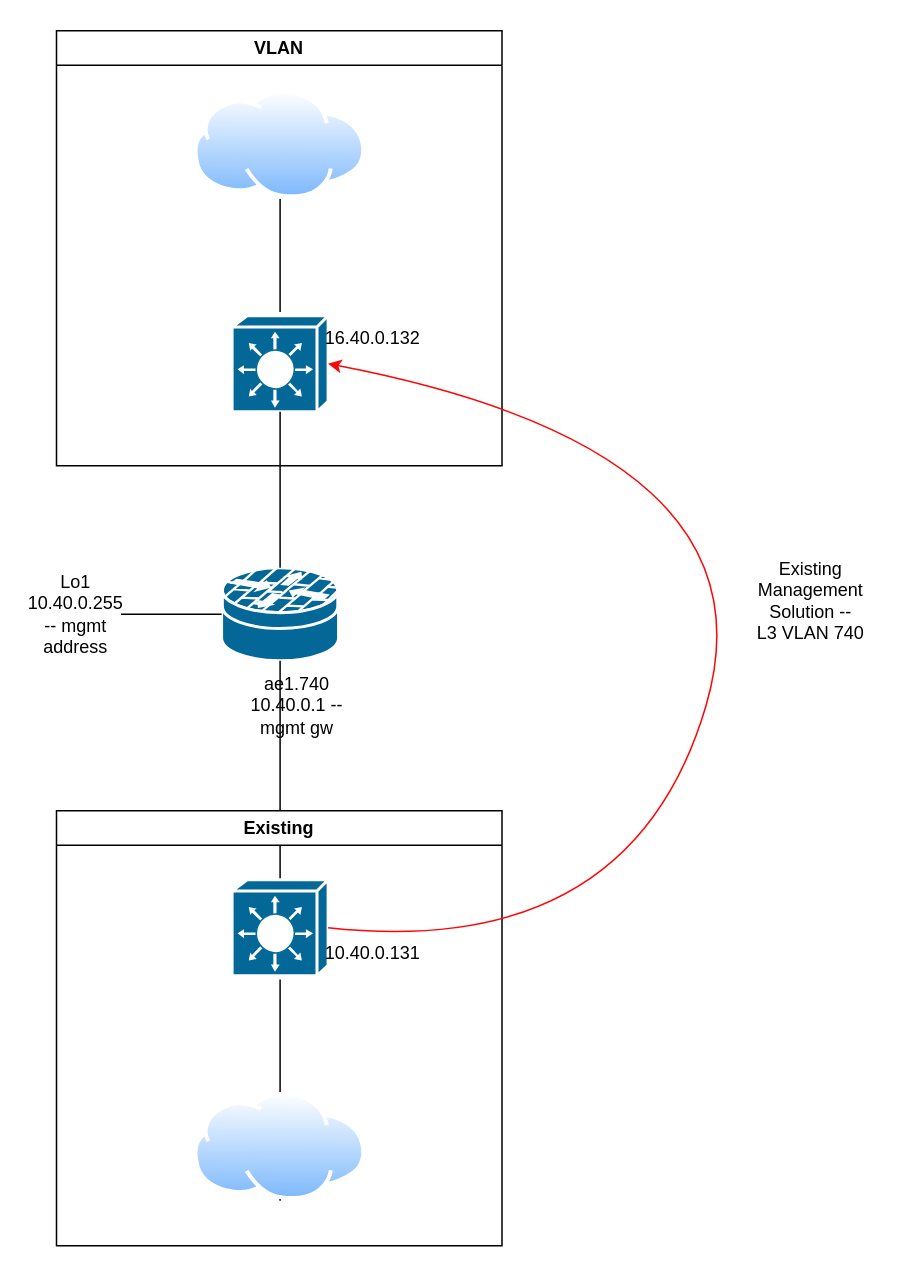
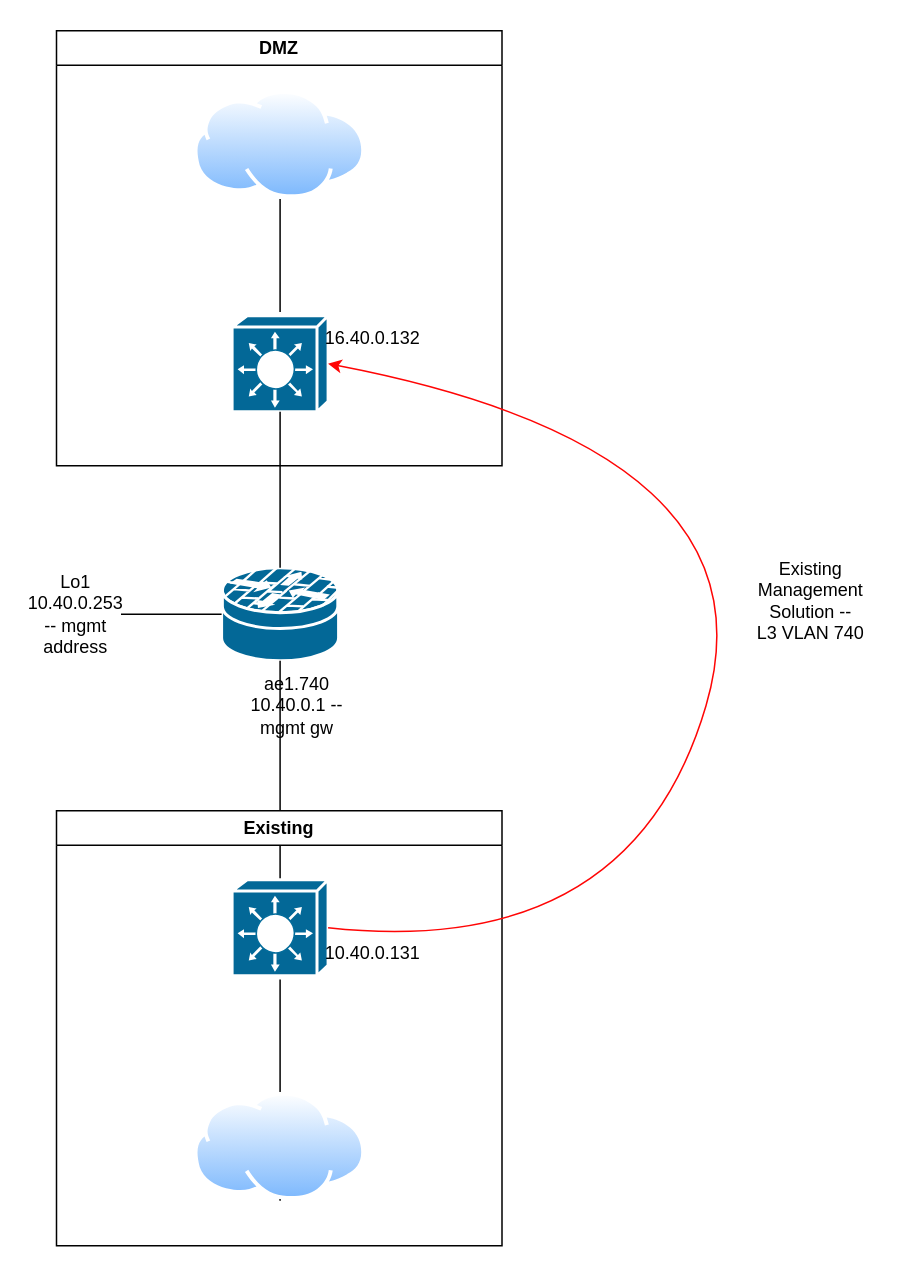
- <mxCell id="3" value="VLAN" style="swimlane;whiteSpace=wrap;html=1;" parent="1" vertex="1"><mxGeometry x="37" width="297" height="290" as="geometry" y="20" /></mxCell>
+ <mxCell id="3" value="DMZ" style="swimlane;whiteSpace=wrap;html=1;" parent="1" vertex="1"><mxGeometry x="37" width="297" height="290" as="geometry" y="20" /></mxCell>
- <mxCell id="21" value="Lo1&lt;div&gt;10.40.0.255 -- mgmt address&lt;/div&gt;" style="text;html=1;align=center;verticalAlign=middle;whiteSpace=wrap;rounded=0;" parent="1" vertex="1"><mxGeometry x="20" y="394" width="60" height="30" as="geometry" /></mxCell>
+ <mxCell id="21" value="Lo1&lt;div&gt;10.40.0.253 -- mgmt address&lt;/div&gt;" style="text;html=1;align=center;verticalAlign=middle;whiteSpace=wrap;rounded=0;" parent="1" vertex="1"><mxGeometry x="20" y="394" width="60" height="30" as="geometry" /></mxCell>
